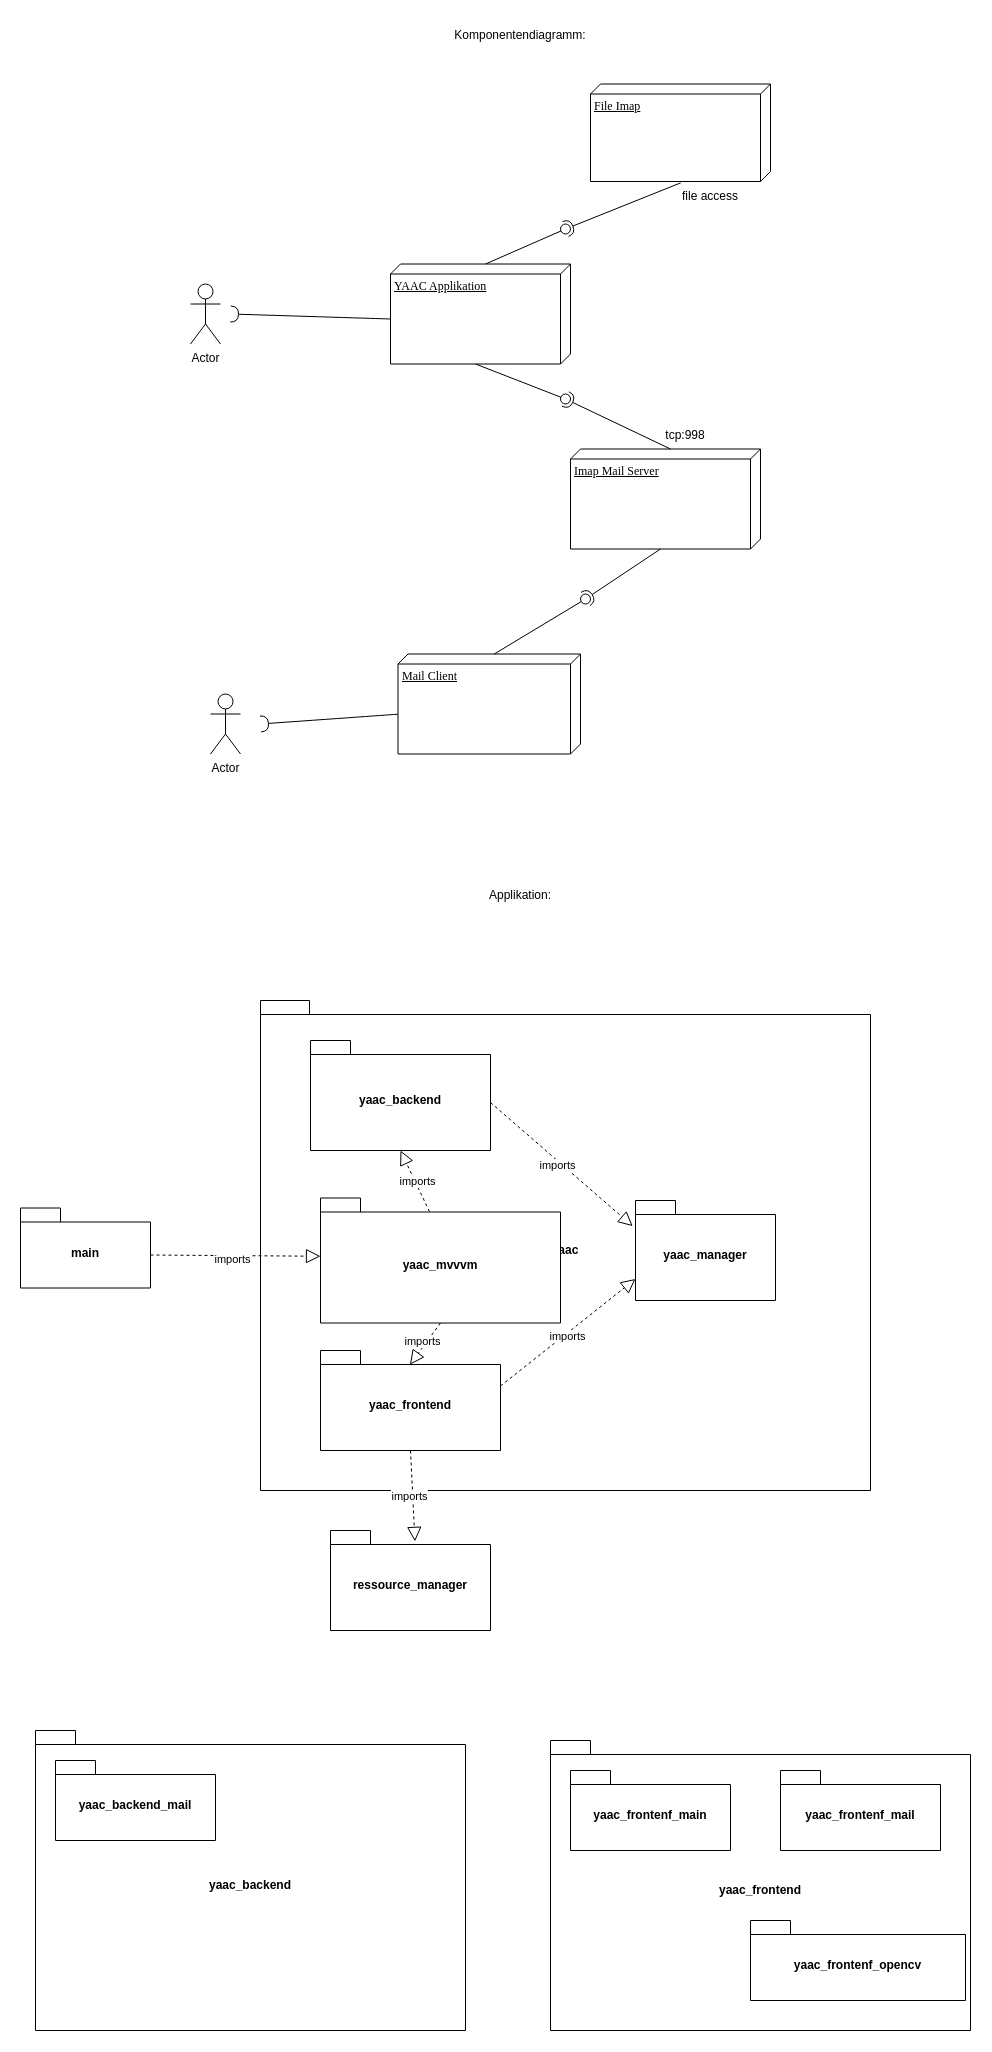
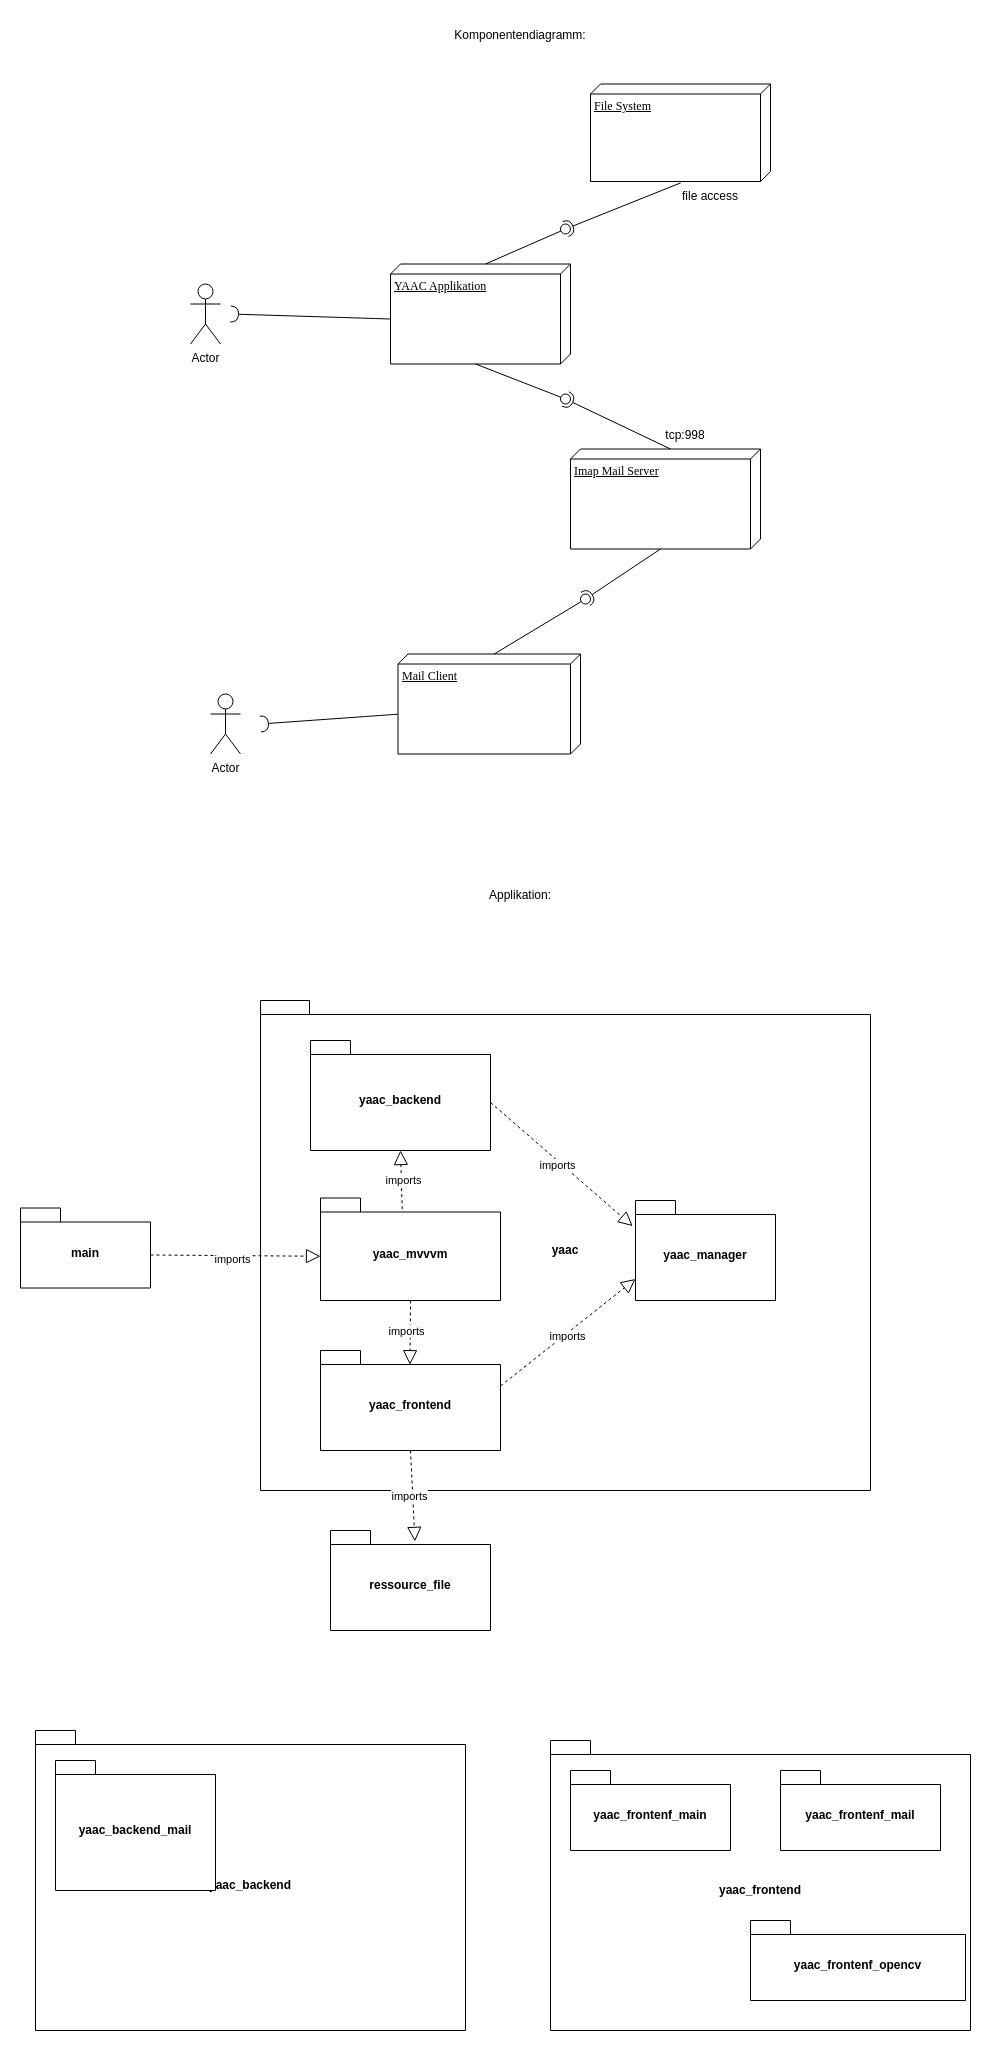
- <mxCell id="6" value="File Imap" style="verticalAlign=top;align=left;spacingTop=8;spacingLeft=2;spacingRight=12;shape=cube;size=10;direction=south;fontStyle=4;html=1;rounded=0;shadow=0;comic=0;labelBackgroundColor=none;strokeWidth=1;fontFamily=Verdana;fontSize=12" parent="1" vertex="1"><mxGeometry x="590" y="83.5" width="180" height="97.5" as="geometry" /></mxCell>
+ <mxCell id="6" value="File System" style="verticalAlign=top;align=left;spacingTop=8;spacingLeft=2;spacingRight=12;shape=cube;size=10;direction=south;fontStyle=4;html=1;rounded=0;shadow=0;comic=0;labelBackgroundColor=none;strokeWidth=1;fontFamily=Verdana;fontSize=12" parent="1" vertex="1"><mxGeometry x="590" y="83.5" width="180" height="97.5" as="geometry" /></mxCell>
- <mxCell id="28" value="yaac_mvvvm" style="shape=folder;fontStyle=1;spacingTop=10;tabWidth=40;tabHeight=14;tabPosition=left;html=1;whiteSpace=wrap;" parent="1" vertex="1"><mxGeometry x="320" y="1197.5" width="240" height="125" as="geometry" /></mxCell>
+ <mxCell id="28" value="yaac_mvvvm" style="shape=folder;fontStyle=1;spacingTop=10;tabWidth=40;tabHeight=14;tabPosition=left;html=1;whiteSpace=wrap;" parent="1" vertex="1"><mxGeometry x="320" y="1197.5" width="180" height="102.5" as="geometry" /></mxCell>
- <mxCell id="30" value="ressource_manager" style="shape=folder;fontStyle=1;spacingTop=10;tabWidth=40;tabHeight=14;tabPosition=left;html=1;whiteSpace=wrap;" parent="1" vertex="1"><mxGeometry x="330" y="1530" width="160" height="100" as="geometry" /></mxCell>
+ <mxCell id="30" value="ressource_file" style="shape=folder;fontStyle=1;spacingTop=10;tabWidth=40;tabHeight=14;tabPosition=left;html=1;whiteSpace=wrap;" parent="1" vertex="1"><mxGeometry x="330" y="1530" width="160" height="100" as="geometry" /></mxCell>
- <mxCell id="33" value="yaac_backend_mail" style="shape=folder;fontStyle=1;spacingTop=10;tabWidth=40;tabHeight=14;tabPosition=left;html=1;whiteSpace=wrap;" parent="1" vertex="1"><mxGeometry x="55" y="1760" width="160" height="80" as="geometry" /></mxCell>
+ <mxCell id="33" value="yaac_backend_mail" style="shape=folder;fontStyle=1;spacingTop=10;tabWidth=40;tabHeight=14;tabPosition=left;html=1;whiteSpace=wrap;" parent="1" vertex="1"><mxGeometry x="55" y="1760" width="160" height="130" as="geometry" /></mxCell>
